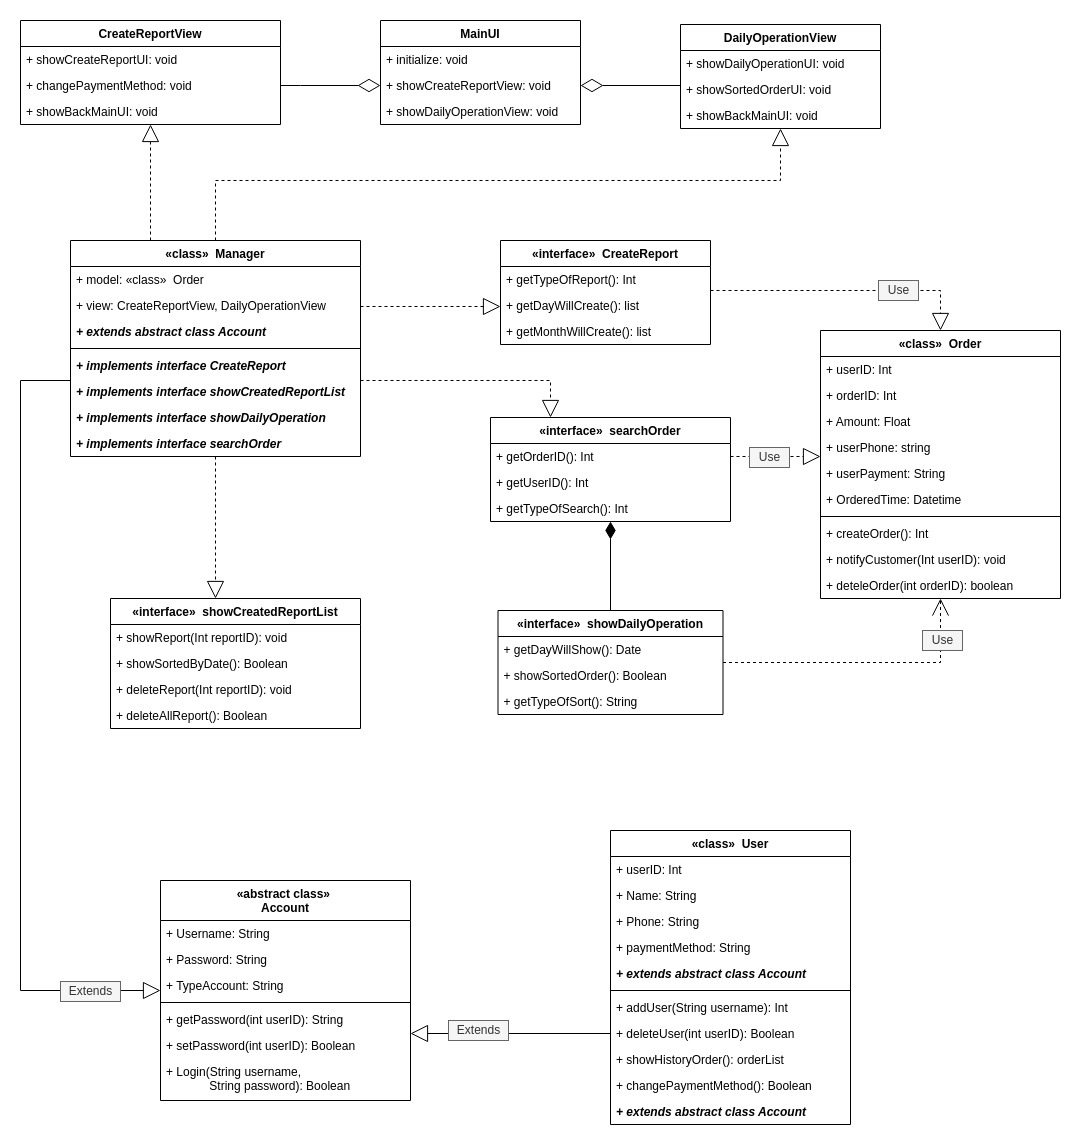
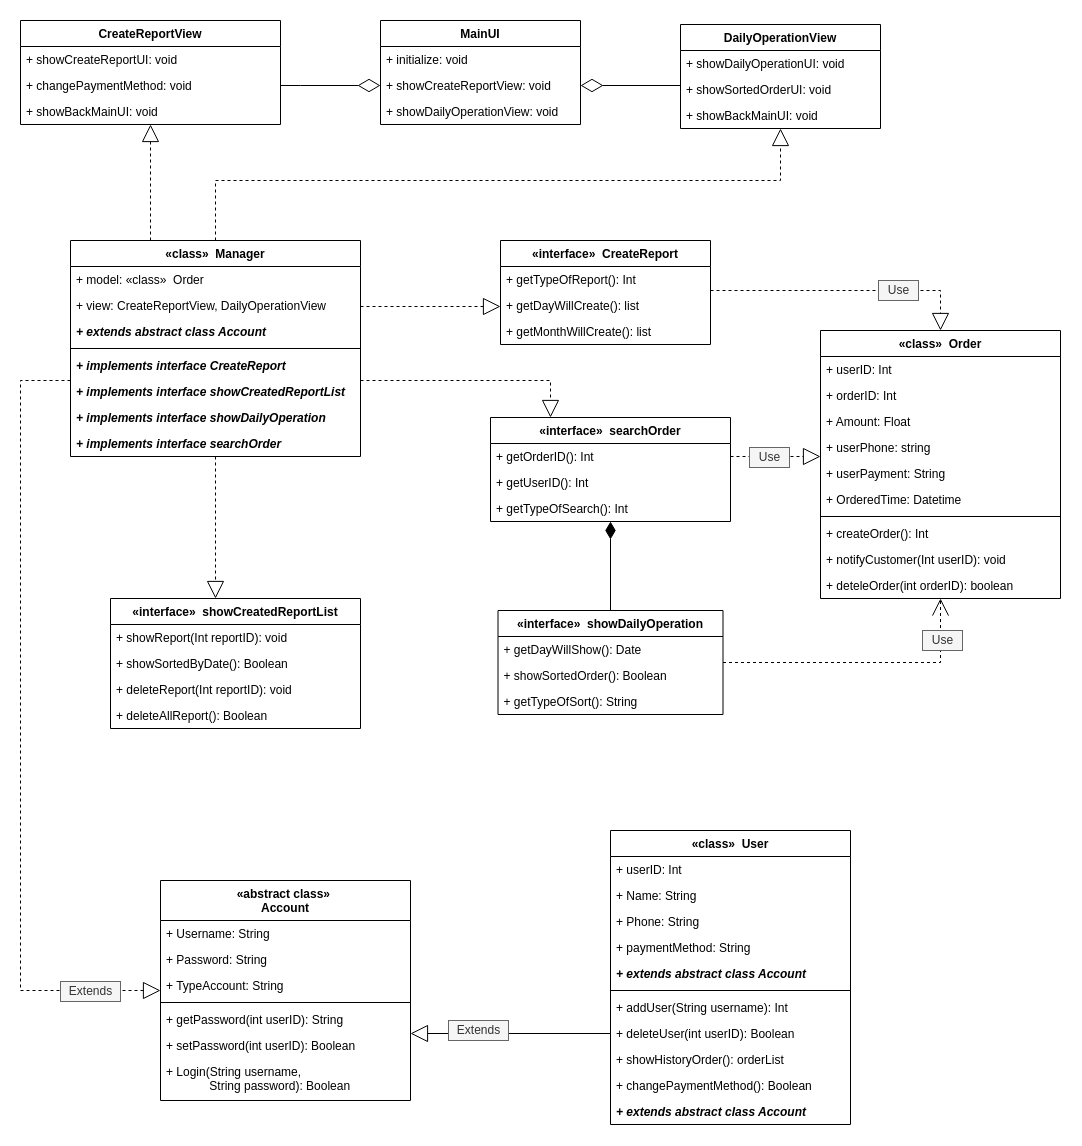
- <mxCell id="37" style="edgeStyle=orthogonalEdgeStyle;rounded=0;orthogonalLoop=1;jettySize=auto;html=1;endArrow=block;endFill=0;endSize=15;" edge="1" parent="1" source="39" target="82"><mxGeometry relative="1" as="geometry"><Array as="points"><mxPoint x="20" y="380" /><mxPoint x="20" y="990" /></Array></mxGeometry></mxCell>
+ <mxCell id="37" style="edgeStyle=orthogonalEdgeStyle;rounded=0;orthogonalLoop=1;jettySize=auto;html=1;endArrow=block;endFill=0;endSize=15;dashed=1;" edge="1" parent="1" source="39" target="82"><mxGeometry relative="1" as="geometry"><Array as="points"><mxPoint x="20" y="380" /><mxPoint x="20" y="990" /></Array></mxGeometry></mxCell>
